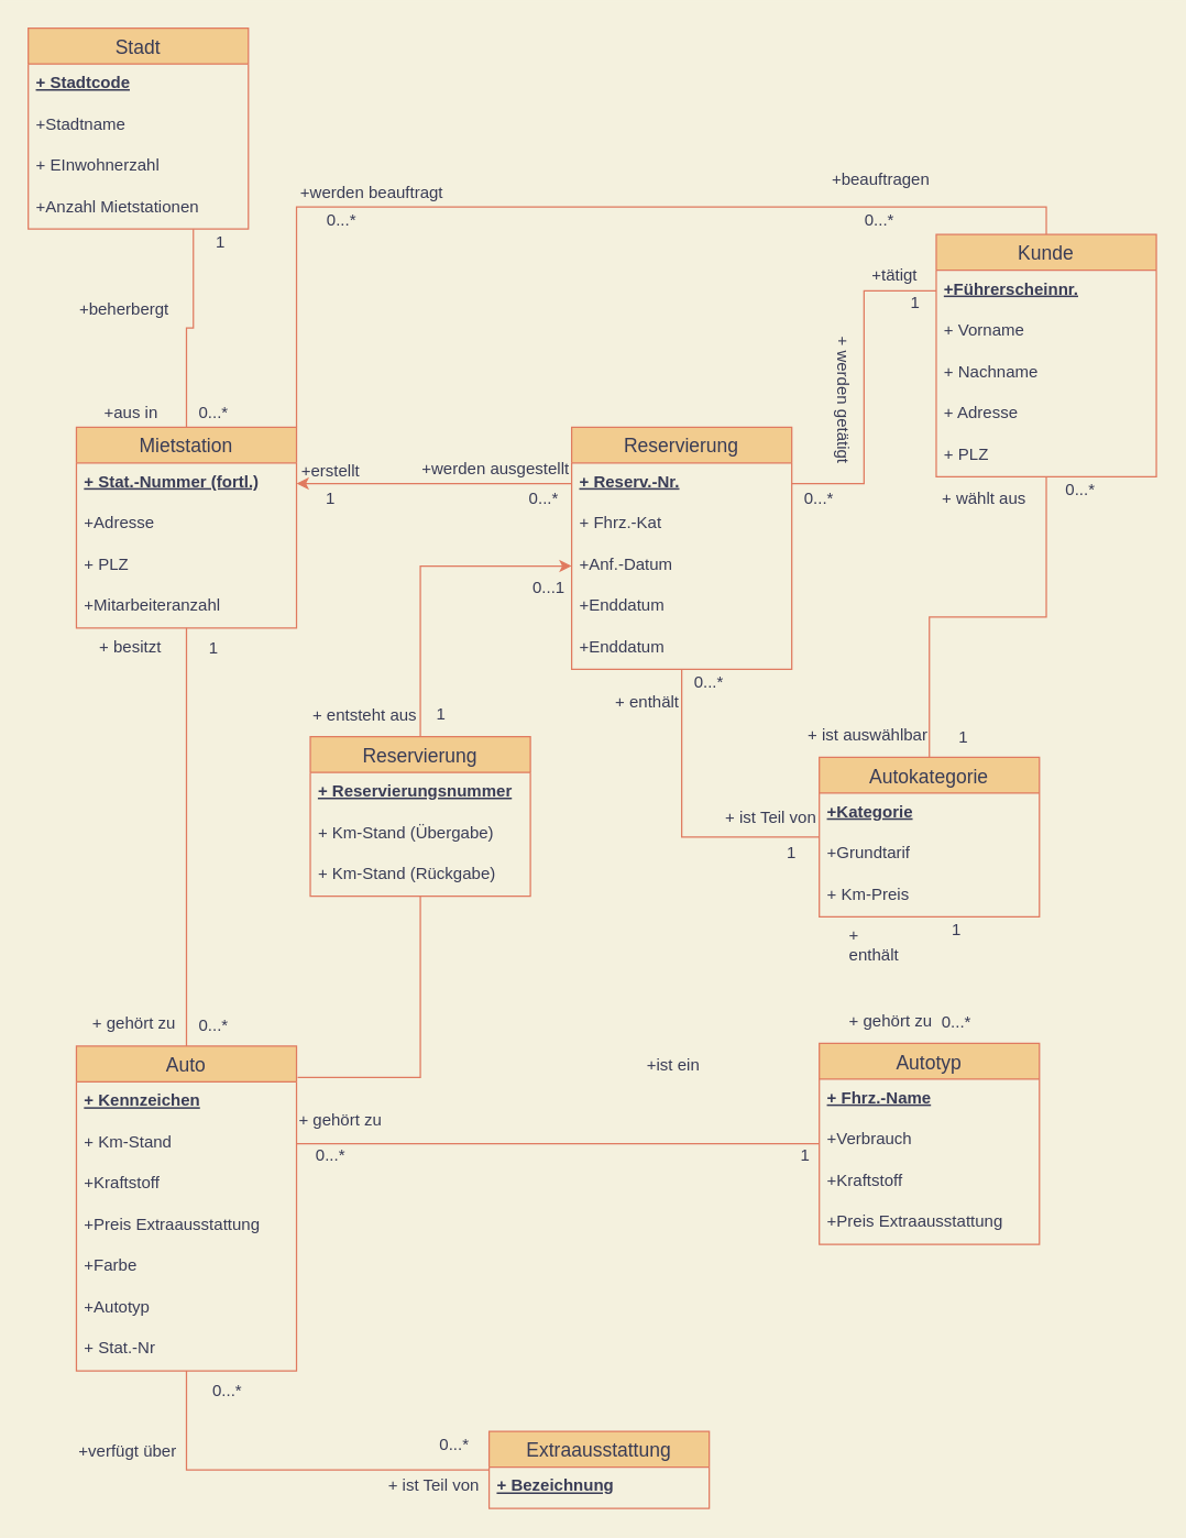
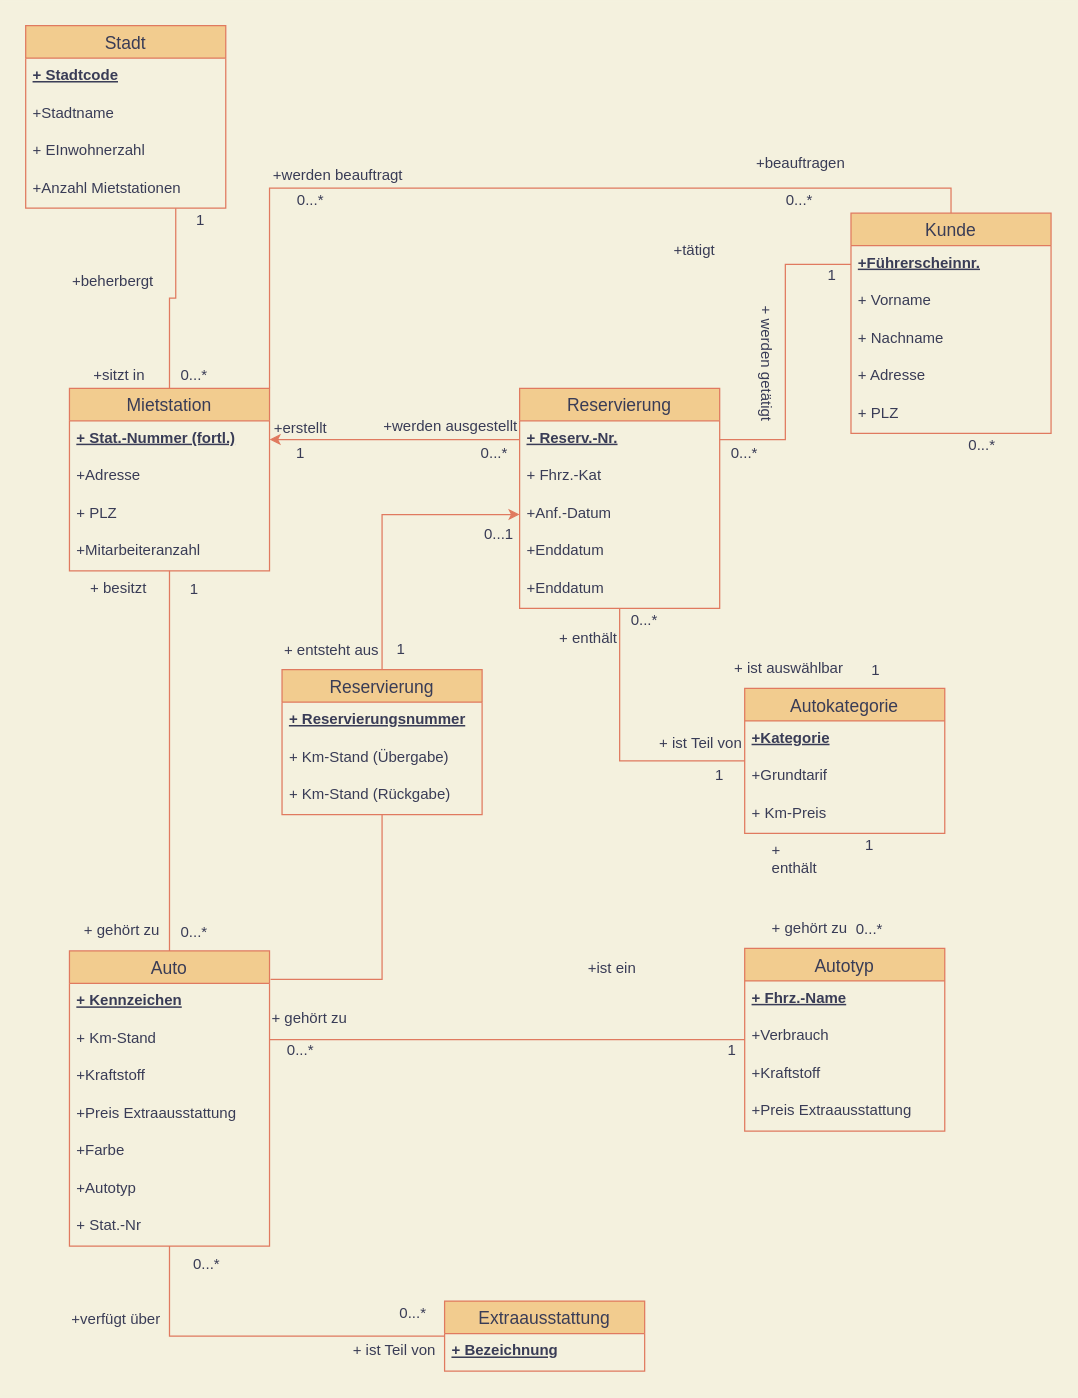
- <mxCell id="36" value="+tätigt" style="text;html=1;strokeColor=none;fillColor=none;align=center;verticalAlign=middle;whiteSpace=wrap;rounded=0;fontColor=#393C56;" parent="1" vertex="1"><mxGeometry x="625" y="190" width="50" height="20" as="geometry" /></mxCell>
+ <mxCell id="36" value="+tätigt" style="text;html=1;strokeColor=none;fillColor=none;align=center;verticalAlign=middle;whiteSpace=wrap;rounded=0;fontColor=#393C56;" parent="1" vertex="1"><mxGeometry x="530" y="190" width="50" height="20" as="geometry" /></mxCell>
- <mxCell id="14" value="+aus in" style="text;html=1;strokeColor=none;fillColor=none;align=center;verticalAlign=middle;whiteSpace=wrap;rounded=0;fontColor=#393C56;" parent="1" vertex="1"><mxGeometry x="55" y="290" width="80" height="20" as="geometry" /></mxCell>
+ <mxCell id="14" value="+sitzt in" style="text;html=1;strokeColor=none;fillColor=none;align=center;verticalAlign=middle;whiteSpace=wrap;rounded=0;fontColor=#393C56;" parent="1" vertex="1"><mxGeometry x="55" y="290" width="80" height="20" as="geometry" /></mxCell>
- <mxCell id="55" value="+ wählt aus" style="text;html=1;strokeColor=none;fillColor=none;align=center;verticalAlign=middle;whiteSpace=wrap;rounded=0;fontColor=#393C56;" parent="1" vertex="1"><mxGeometry x="680" y="352" width="70" height="20" as="geometry" /></mxCell>
- <mxCell id="54" style="edgeStyle=orthogonalEdgeStyle;rounded=0;orthogonalLoop=1;jettySize=auto;html=1;entryX=0.5;entryY=1;entryDx=0;entryDy=0;endArrow=none;endFill=0;labelBackgroundColor=#F4F1DE;strokeColor=#E07A5F;fontColor=#393C56;" parent="1" source="45" target="29" edge="1"><mxGeometry relative="1" as="geometry" /></mxCell>
